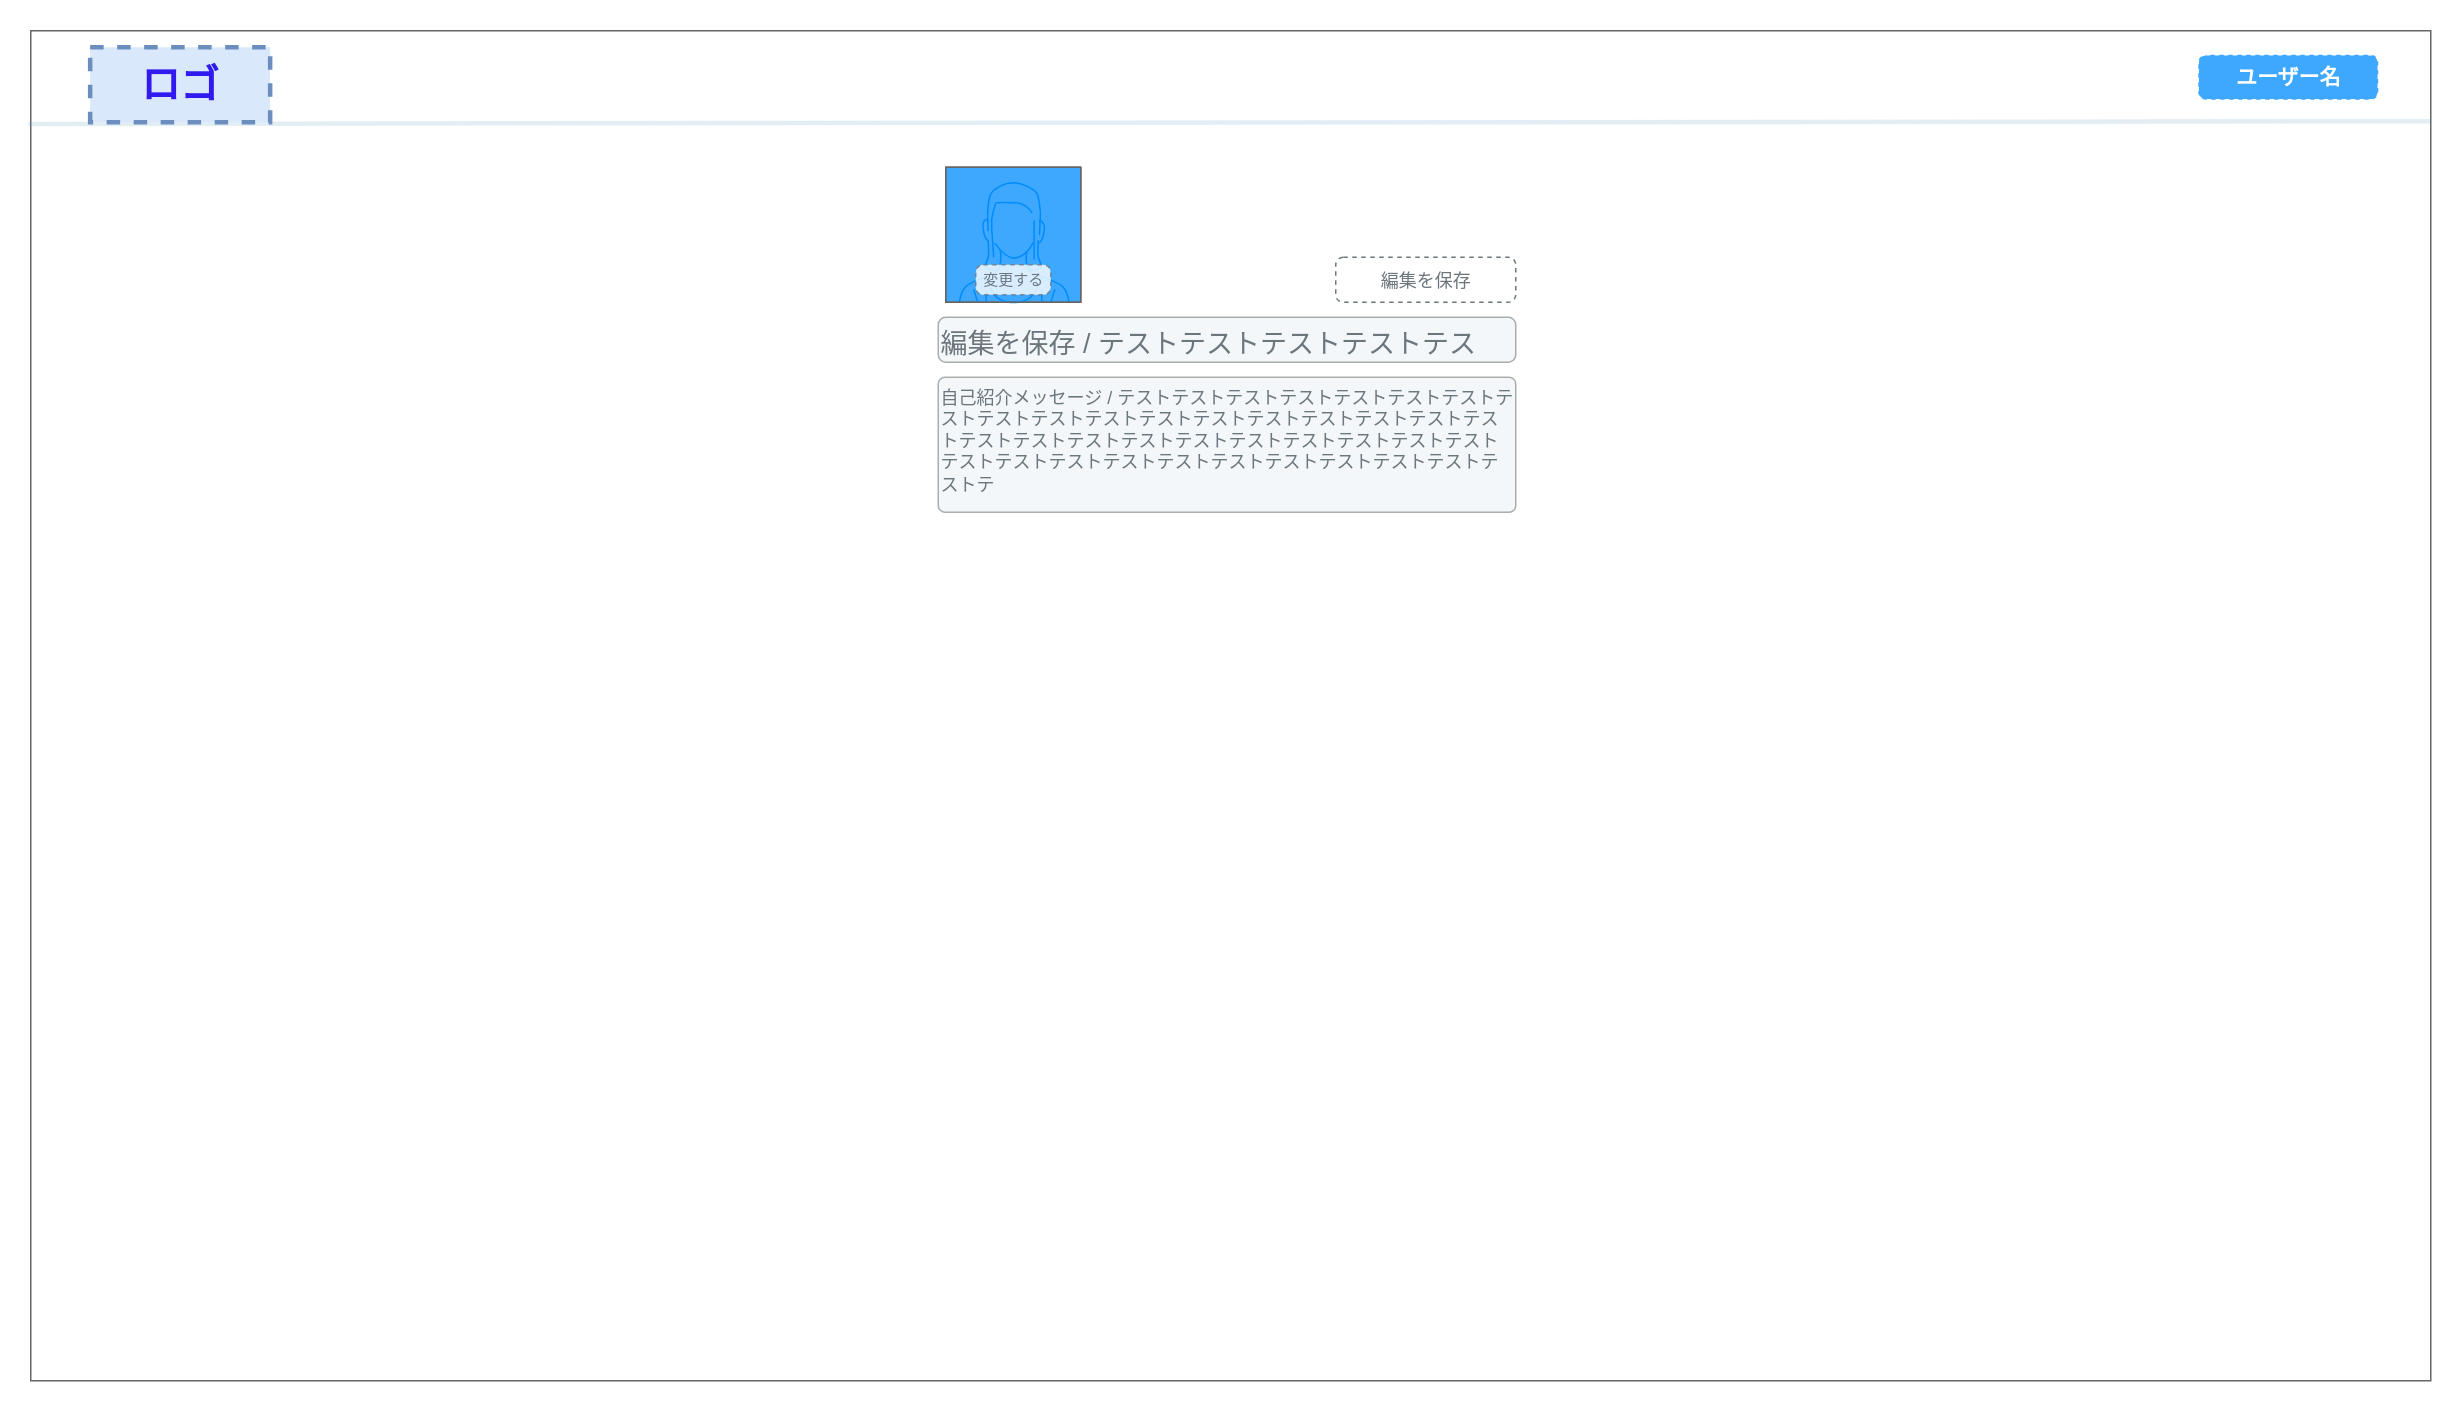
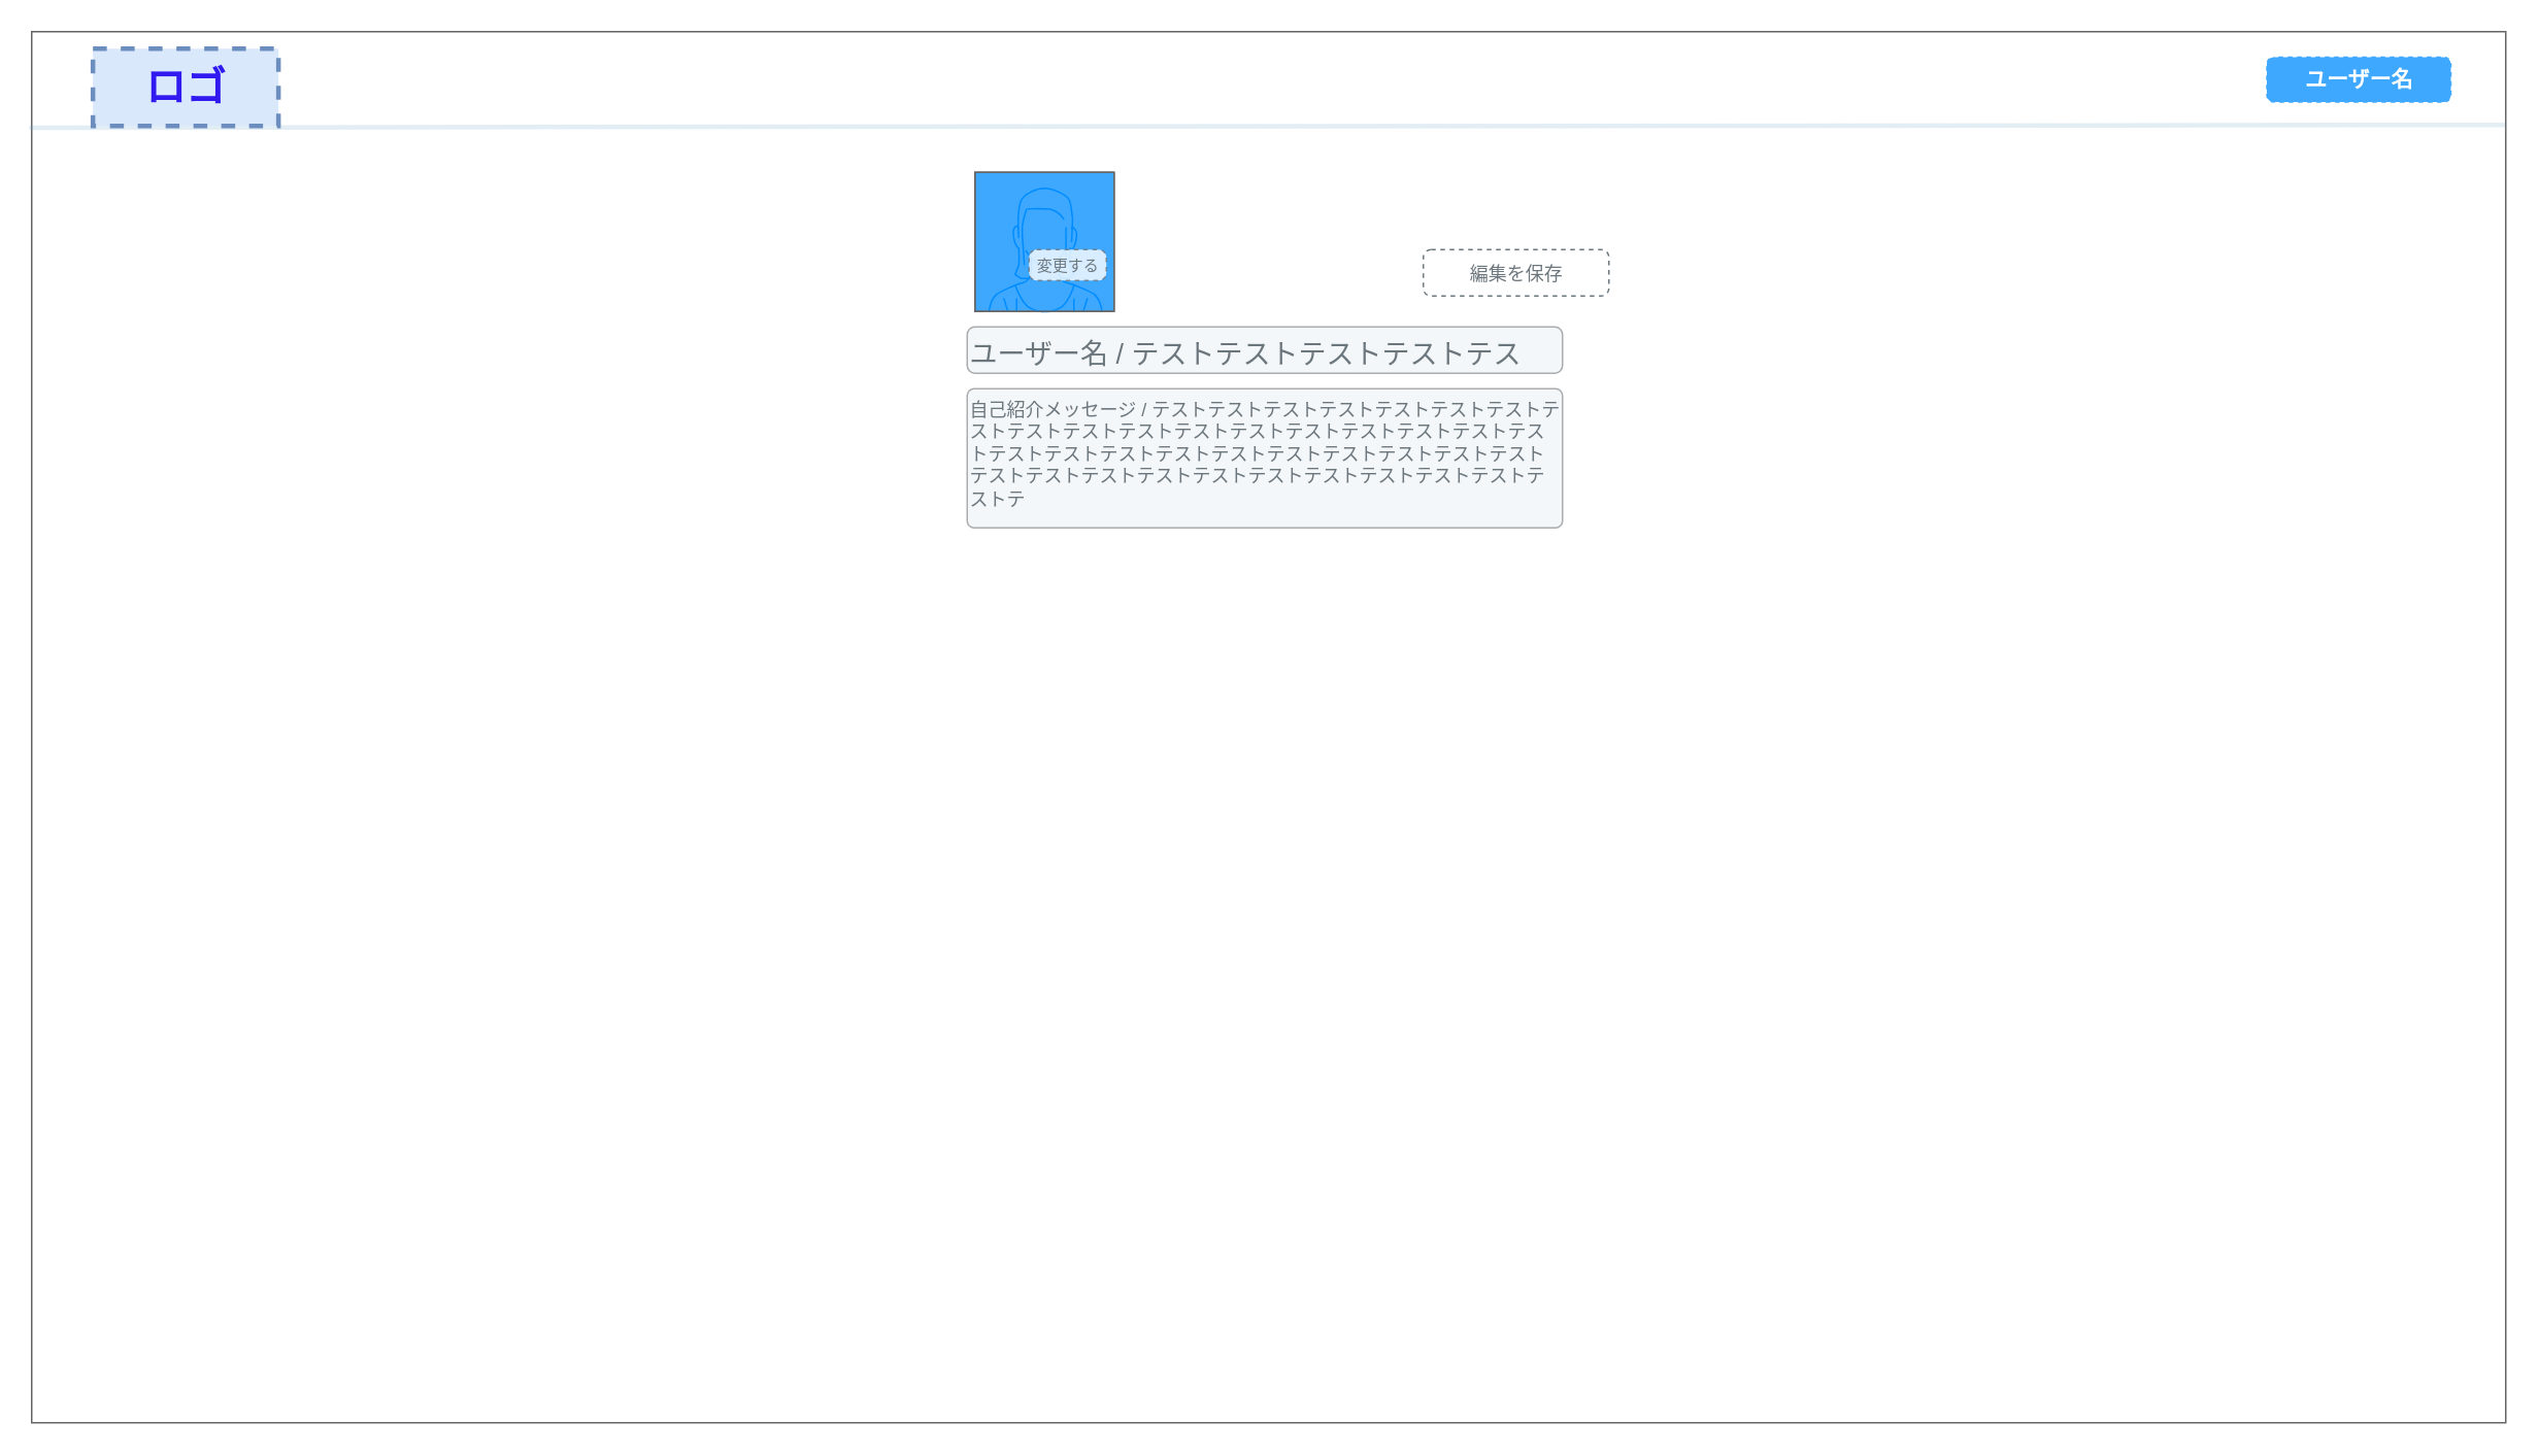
- <mxCell id="8" value="&lt;font style=&quot;font-size: 10px;&quot;&gt;変更する&lt;/font&gt;" style="html=1;shadow=0;dashed=1;shape=mxgraph.bootstrap.rrect;rSize=5;fillColor=#fff;strokeColor=#6c767d;align=center;spacing=15;fontSize=10;fontColor=#6c767d;gradientColor=none;opacity=80;" vertex="1" parent="1"><mxGeometry x="650" y="176" width="50" height="20" as="geometry" /></mxCell>
+ <mxCell id="8" value="&lt;font style=&quot;font-size: 10px;&quot;&gt;変更する&lt;/font&gt;" style="html=1;shadow=0;dashed=1;shape=mxgraph.bootstrap.rrect;rSize=5;fillColor=#fff;strokeColor=#6c767d;align=center;spacing=15;fontSize=10;fontColor=#6c767d;gradientColor=none;opacity=80;" vertex="1" parent="1"><mxGeometry x="665" y="161" width="50" height="20" as="geometry" /></mxCell>
- <mxCell id="5" value="&lt;font style=&quot;font-size: 12px&quot;&gt;編集を保存&lt;/font&gt;" style="html=1;shadow=0;dashed=1;shape=mxgraph.bootstrap.rrect;rSize=5;fillColor=#fff;strokeColor=#6c767d;align=center;spacing=15;fontSize=14;fontColor=#6c767d;" parent="1" vertex="1"><mxGeometry x="890" y="171" width="120" height="30" as="geometry" /></mxCell>
+ <mxCell id="5" value="&lt;font style=&quot;font-size: 12px&quot;&gt;編集を保存&lt;/font&gt;" style="html=1;shadow=0;dashed=1;shape=mxgraph.bootstrap.rrect;rSize=5;fillColor=#fff;strokeColor=#6c767d;align=center;spacing=15;fontSize=14;fontColor=#6c767d;" parent="1" vertex="1"><mxGeometry x="920" y="161" width="120" height="30" as="geometry" /></mxCell>
- <mxCell id="9" value="&lt;span style=&quot;font-size: 18px&quot;&gt;&lt;font&gt;編集を保存 / テストテストテストテストテス&lt;/font&gt;&lt;/span&gt;" style="html=1;shadow=0;dashed=0;shape=mxgraph.bootstrap.rrect;rSize=5;fillColor=#f1f5f9;strokeColor=#999999;align=left;spacing=2;fontSize=14;fontColor=#6C767D;rounded=0;opacity=80;spacingTop=5;" vertex="1" parent="1"><mxGeometry x="625" y="211" width="385" height="30" as="geometry" /></mxCell>
+ <mxCell id="9" value="&lt;span style=&quot;font-size: 18px&quot;&gt;&lt;font&gt;ユーザー名 / テストテストテストテストテス&lt;/font&gt;&lt;/span&gt;" style="html=1;shadow=0;dashed=0;shape=mxgraph.bootstrap.rrect;rSize=5;fillColor=#f1f5f9;strokeColor=#999999;align=left;spacing=2;fontSize=14;fontColor=#6C767D;rounded=0;opacity=80;spacingTop=5;" vertex="1" parent="1"><mxGeometry x="625" y="211" width="385" height="30" as="geometry" /></mxCell>
